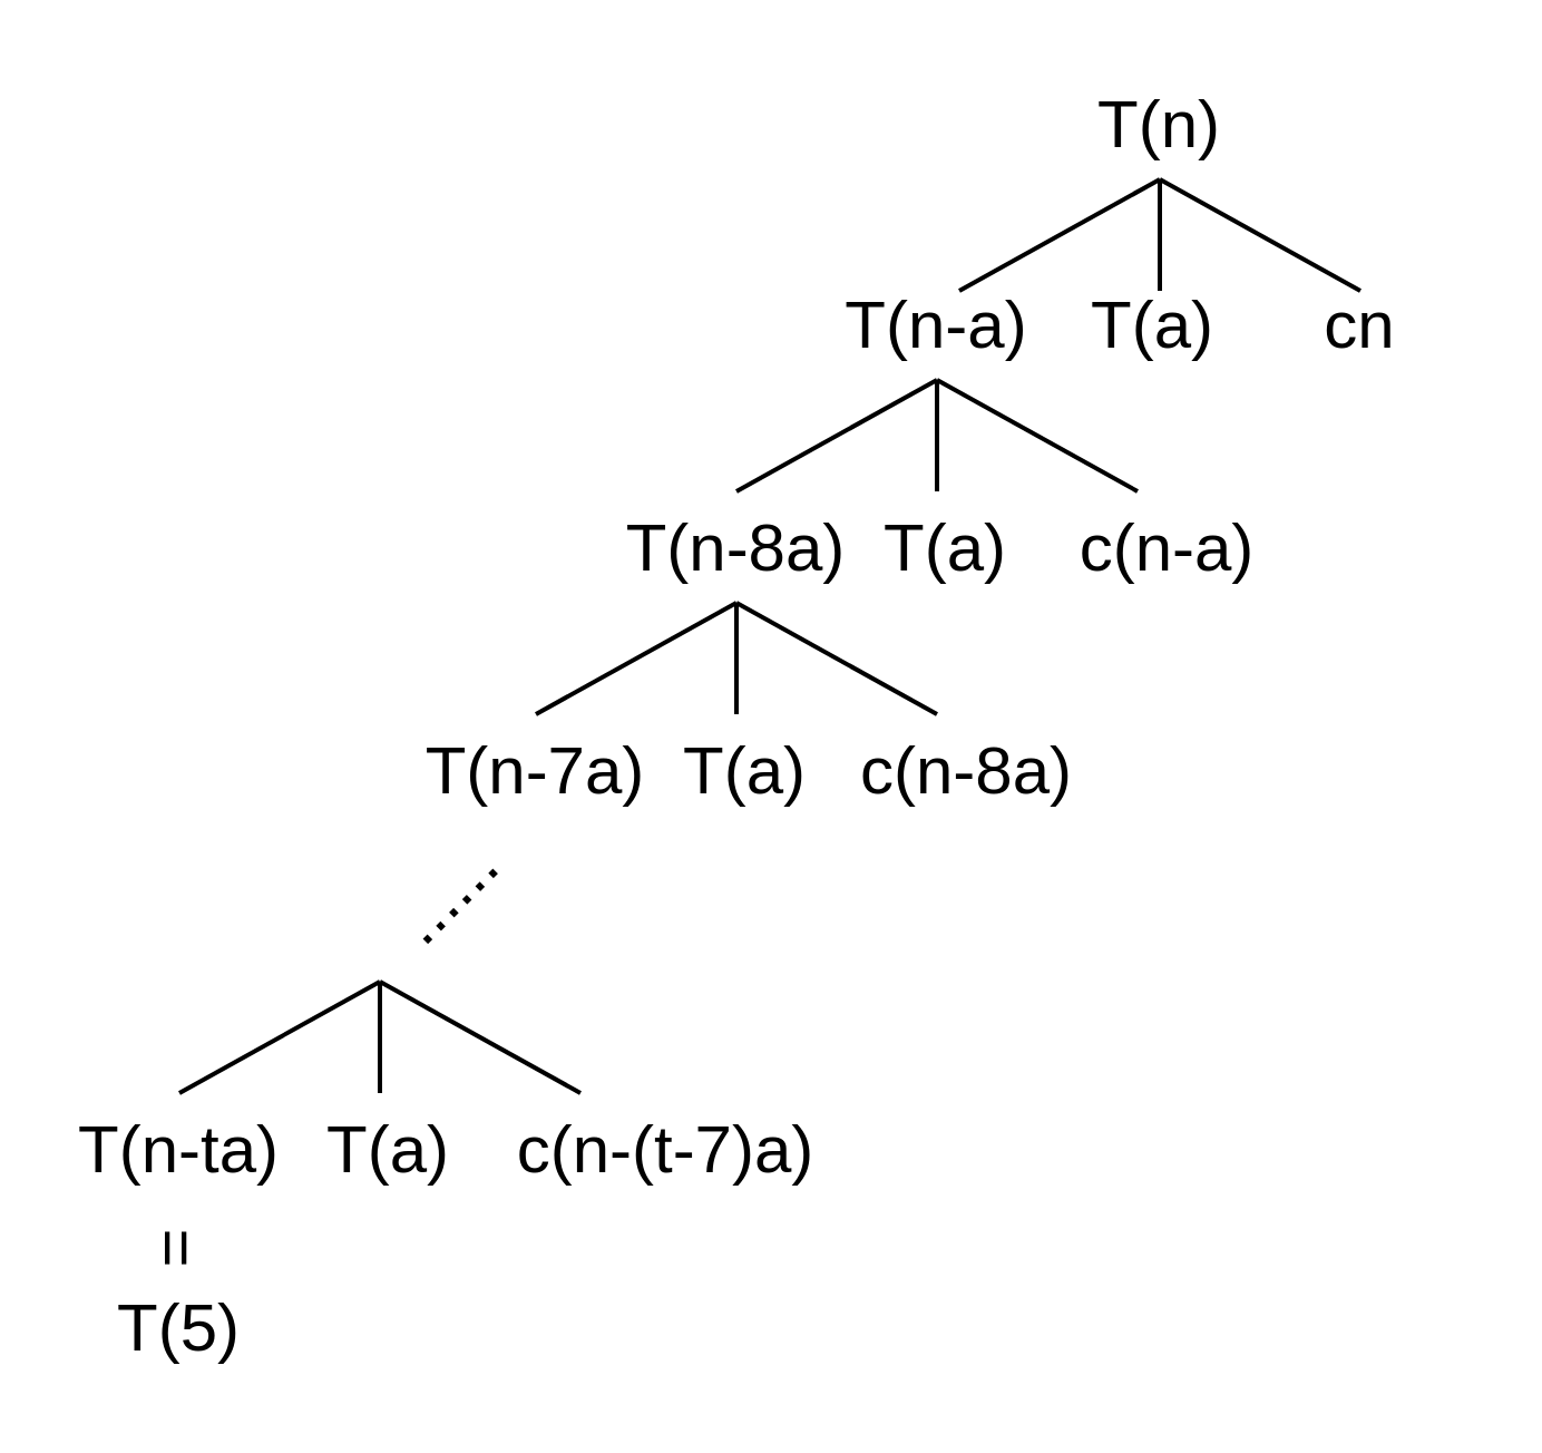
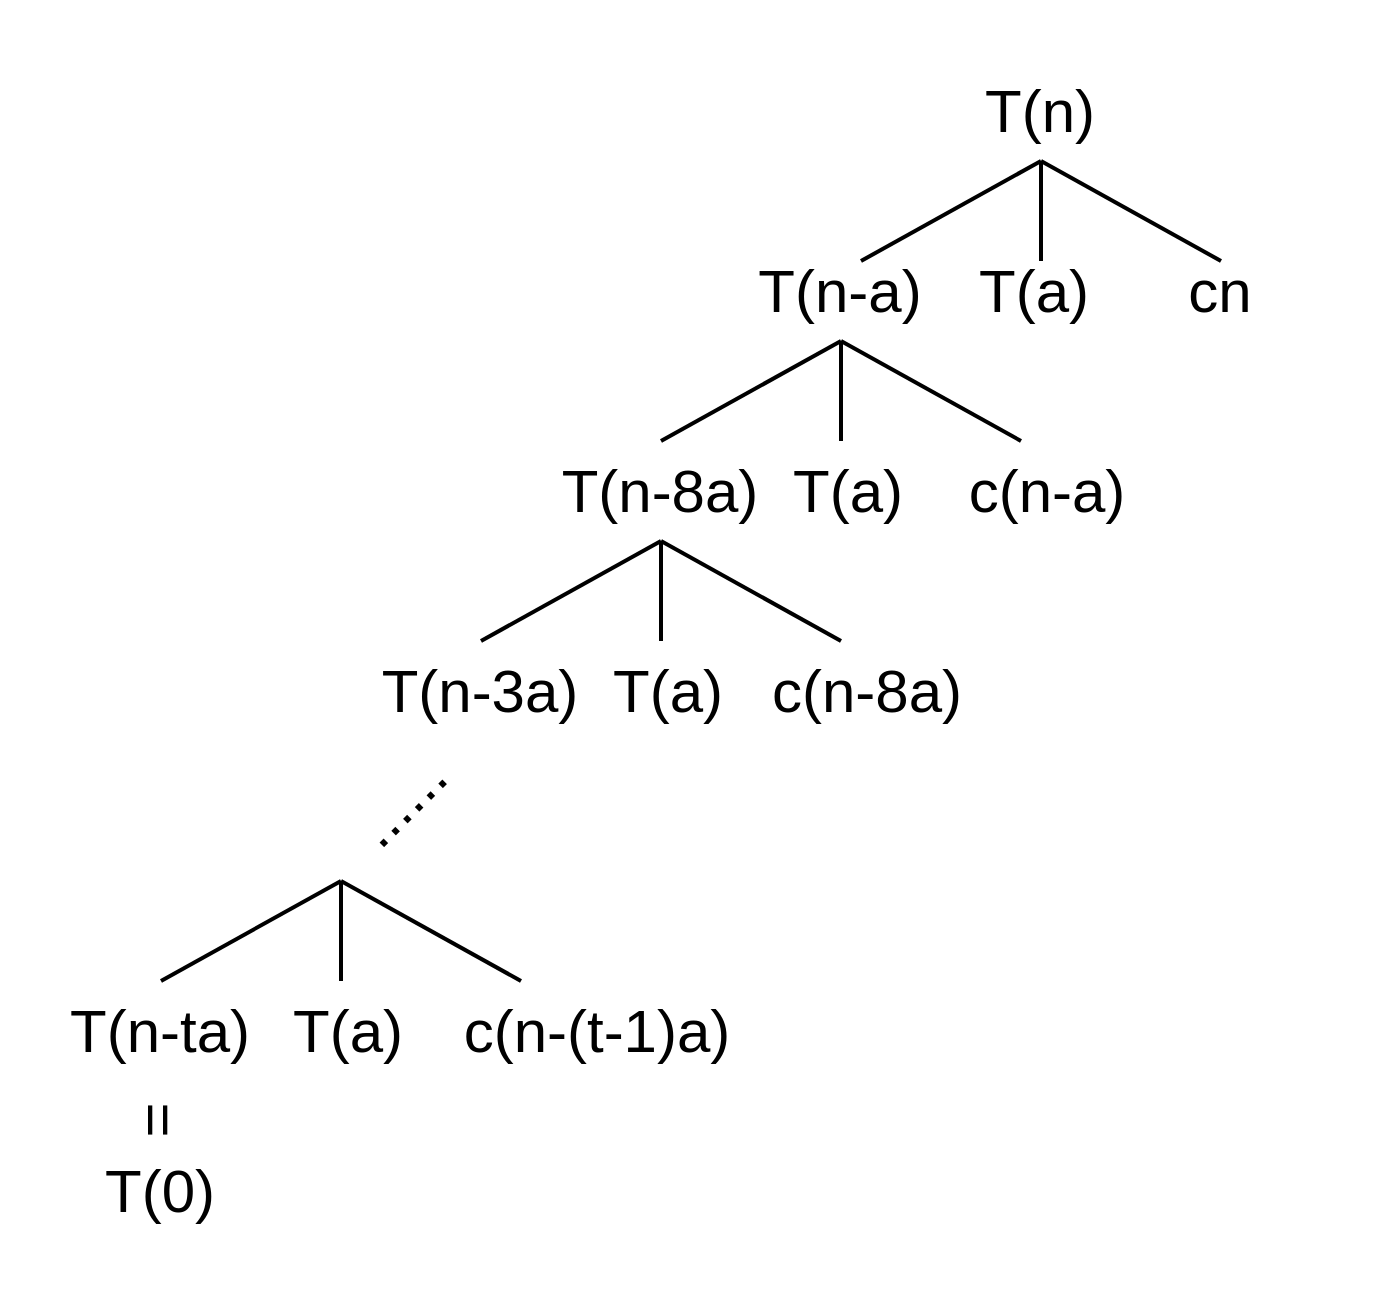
- <mxCell id="21" value="T(n-7a)" style="text;html=1;strokeColor=none;fillColor=none;align=center;verticalAlign=middle;whiteSpace=wrap;rounded=0;fontSize=30;" vertex="1" parent="1"><mxGeometry x="180" y="310" width="120" height="70" as="geometry" /></mxCell>
+ <mxCell id="21" value="T(n-3a)" style="text;html=1;strokeColor=none;fillColor=none;align=center;verticalAlign=middle;whiteSpace=wrap;rounded=0;fontSize=30;" vertex="1" parent="1"><mxGeometry x="180" y="310" width="120" height="70" as="geometry" /></mxCell>
- <mxCell id="31" value="c(n-(t-7)a)" style="text;html=1;strokeColor=none;fillColor=none;align=center;verticalAlign=middle;whiteSpace=wrap;rounded=0;fontSize=30;" vertex="1" parent="1"><mxGeometry x="207" y="480" width="183" height="70" as="geometry" /></mxCell>
+ <mxCell id="31" value="c(n-(t-1)a)" style="text;html=1;strokeColor=none;fillColor=none;align=center;verticalAlign=middle;whiteSpace=wrap;rounded=0;fontSize=30;" vertex="1" parent="1"><mxGeometry x="207" y="480" width="183" height="70" as="geometry" /></mxCell>
- <mxCell id="33" value="T(5)" style="text;html=1;strokeColor=none;fillColor=none;align=center;verticalAlign=middle;whiteSpace=wrap;rounded=0;fontSize=30;" vertex="1" parent="1"><mxGeometry x="20" y="560" width="120" height="70" as="geometry" /></mxCell>
+ <mxCell id="33" value="T(0)" style="text;html=1;strokeColor=none;fillColor=none;align=center;verticalAlign=middle;whiteSpace=wrap;rounded=0;fontSize=30;" vertex="1" parent="1"><mxGeometry x="20" y="560" width="120" height="70" as="geometry" /></mxCell>
